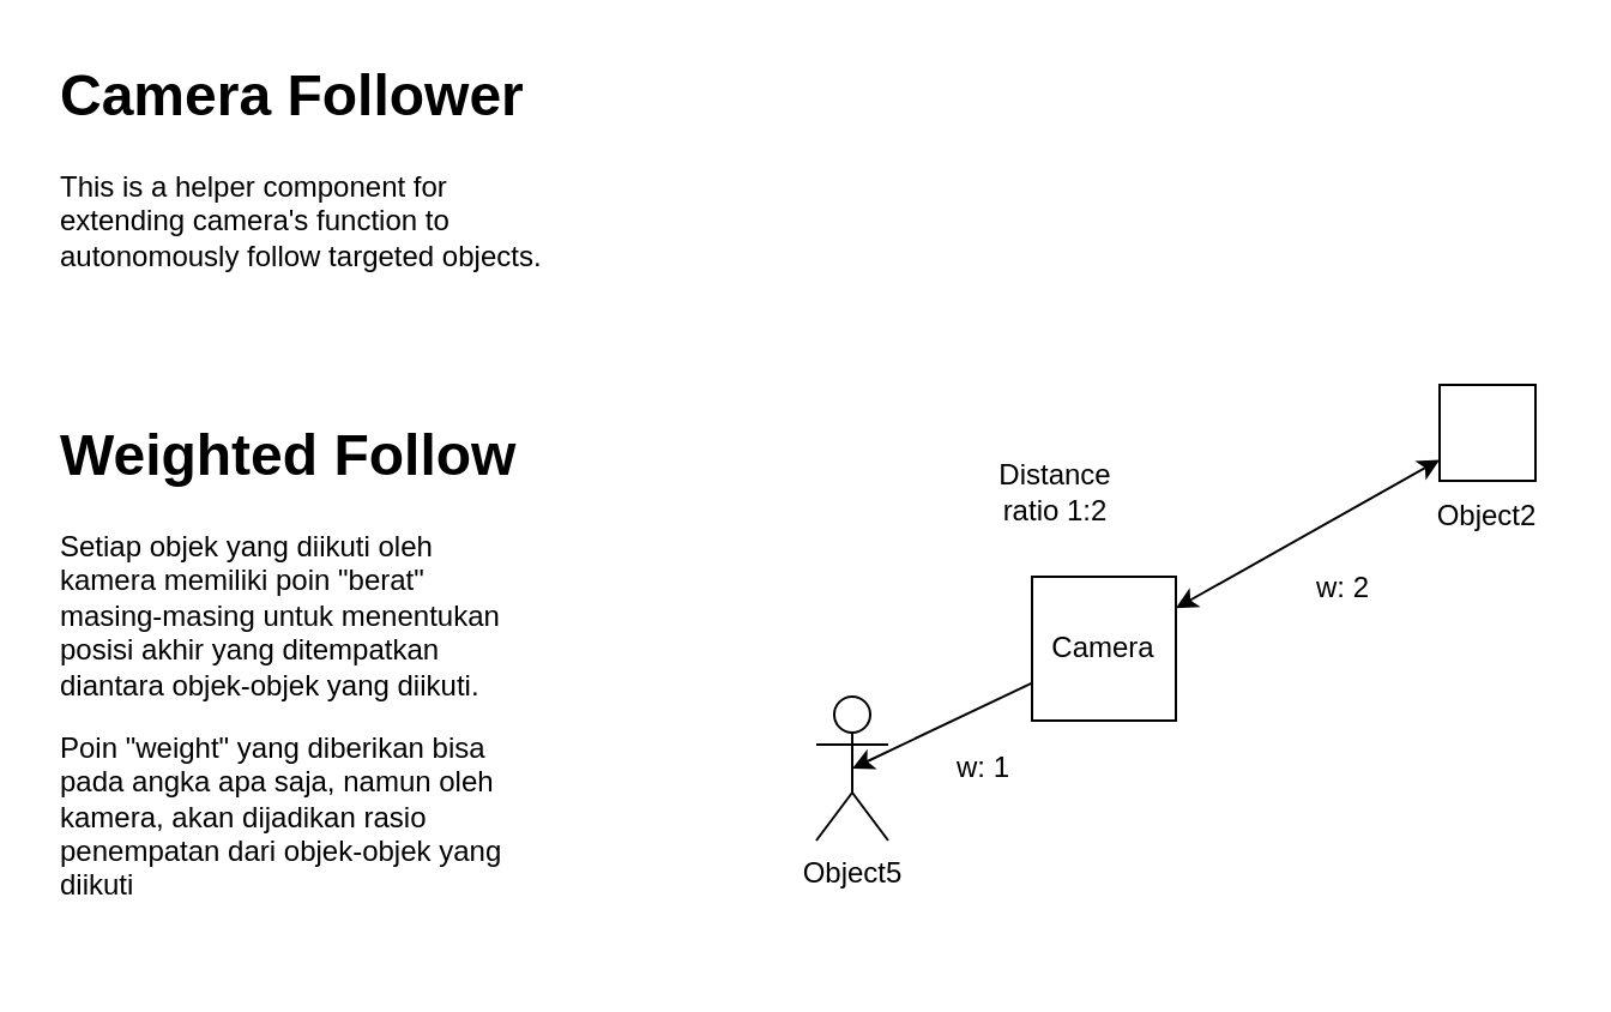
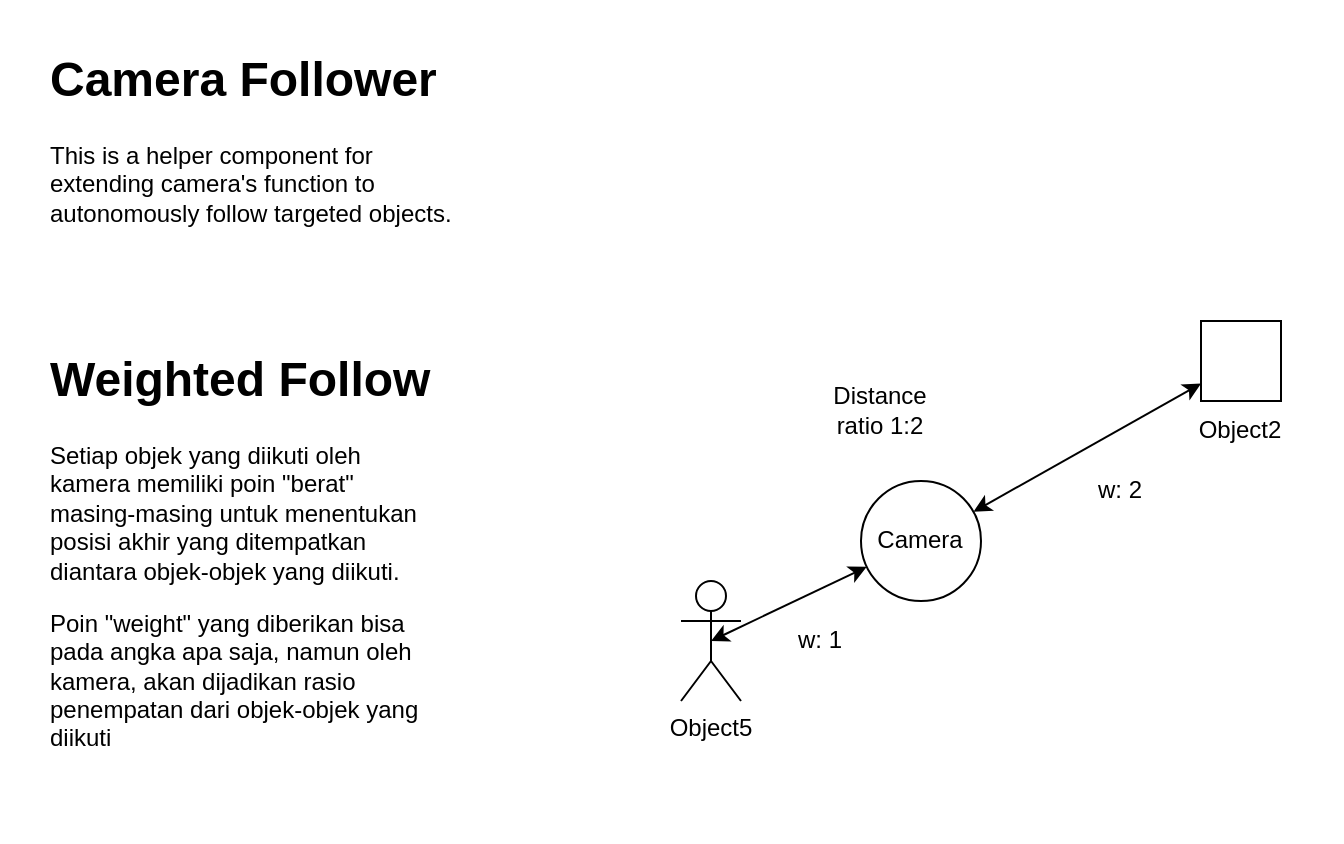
- <mxCell id="4" value="Camera" style="whiteSpace=wrap;html=1;aspect=fixed;rounded=0;" parent="1" vertex="1"><mxGeometry x="430" y="240" width="60" height="60" as="geometry" /></mxCell>
+ <mxCell id="4" value="Camera" style="ellipse;whiteSpace=wrap;html=1;aspect=fixed;" parent="1" vertex="1"><mxGeometry x="430" y="240" width="60" height="60" as="geometry" /></mxCell>
- <mxCell id="8" value="" style="endArrow=none;startArrow=classic;html=1;exitX=0.5;exitY=0.5;exitDx=0;exitDy=0;exitPerimeter=0;" parent="1" source="5" target="4" edge="1"><mxGeometry width="50" height="50" relative="1" as="geometry"><mxPoint x="470" y="360" as="sourcePoint" /><mxPoint x="520" y="310" as="targetPoint" /></mxGeometry></mxCell>
+ <mxCell id="8" value="" style="endArrow=classic;startArrow=classic;html=1;exitX=0.5;exitY=0.5;exitDx=0;exitDy=0;exitPerimeter=0;" parent="1" source="5" target="4" edge="1"><mxGeometry width="50" height="50" relative="1" as="geometry"><mxPoint x="470" y="360" as="sourcePoint" /><mxPoint x="520" y="310" as="targetPoint" /></mxGeometry></mxCell>
